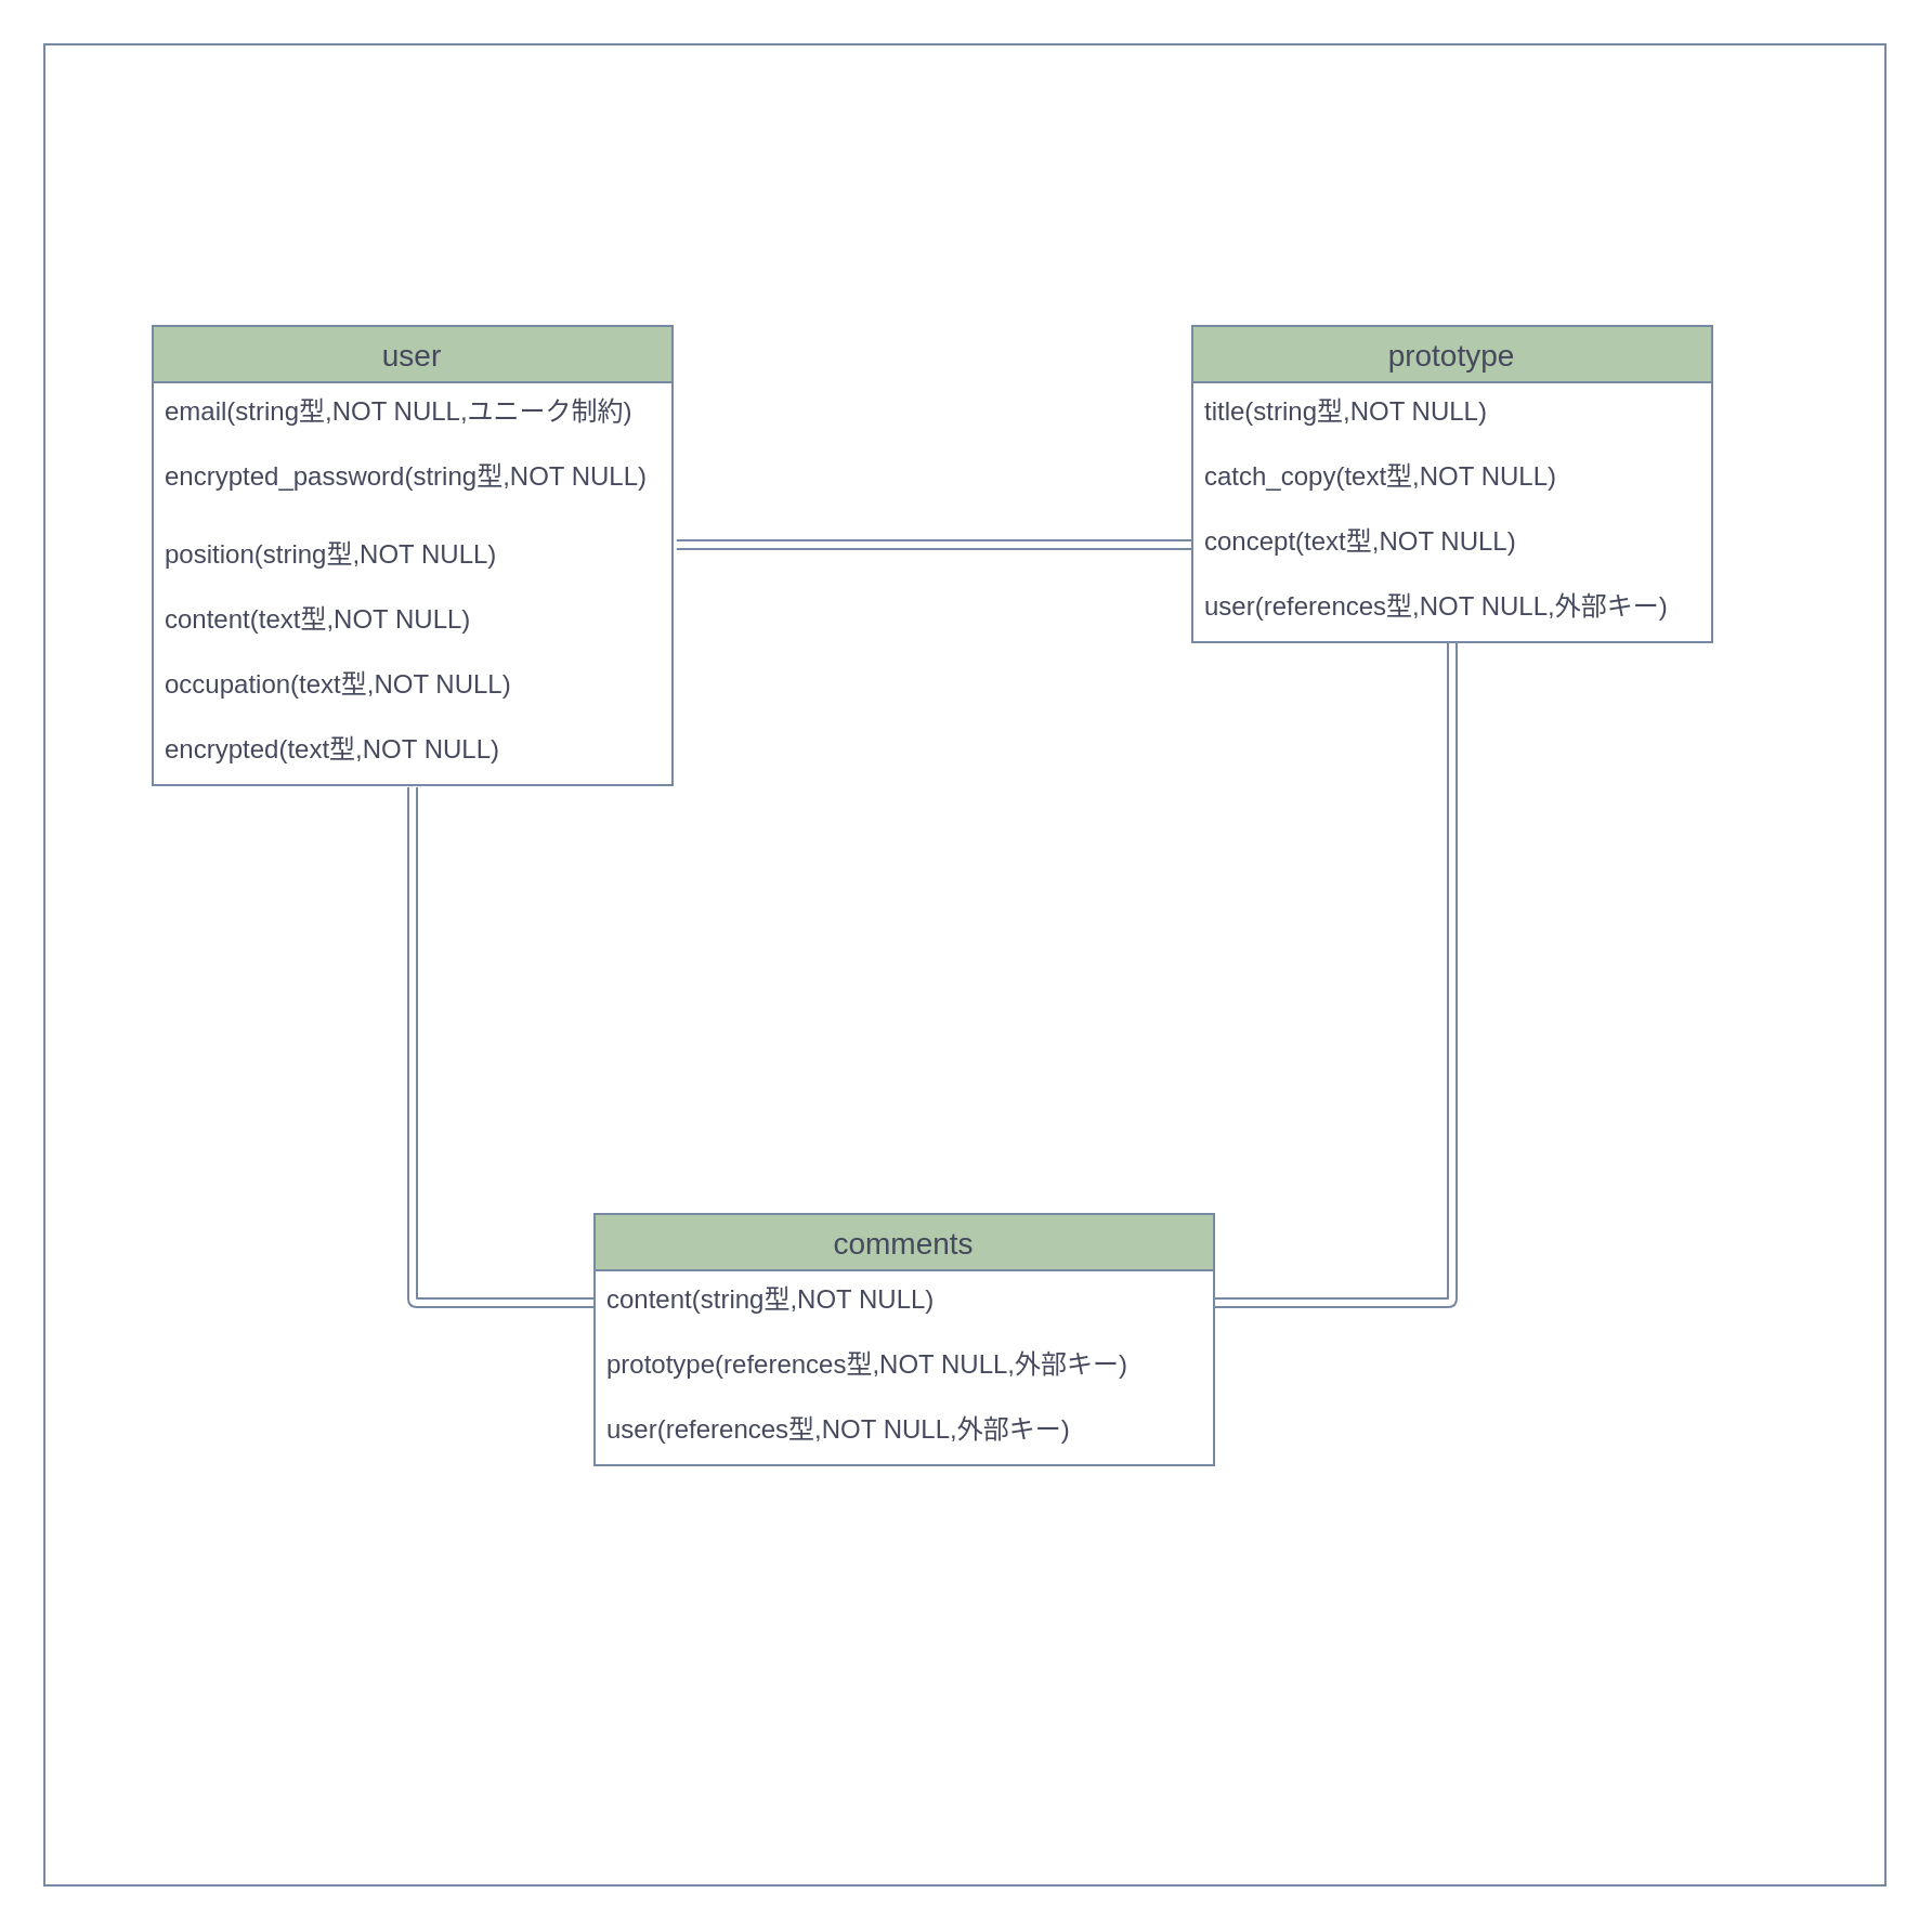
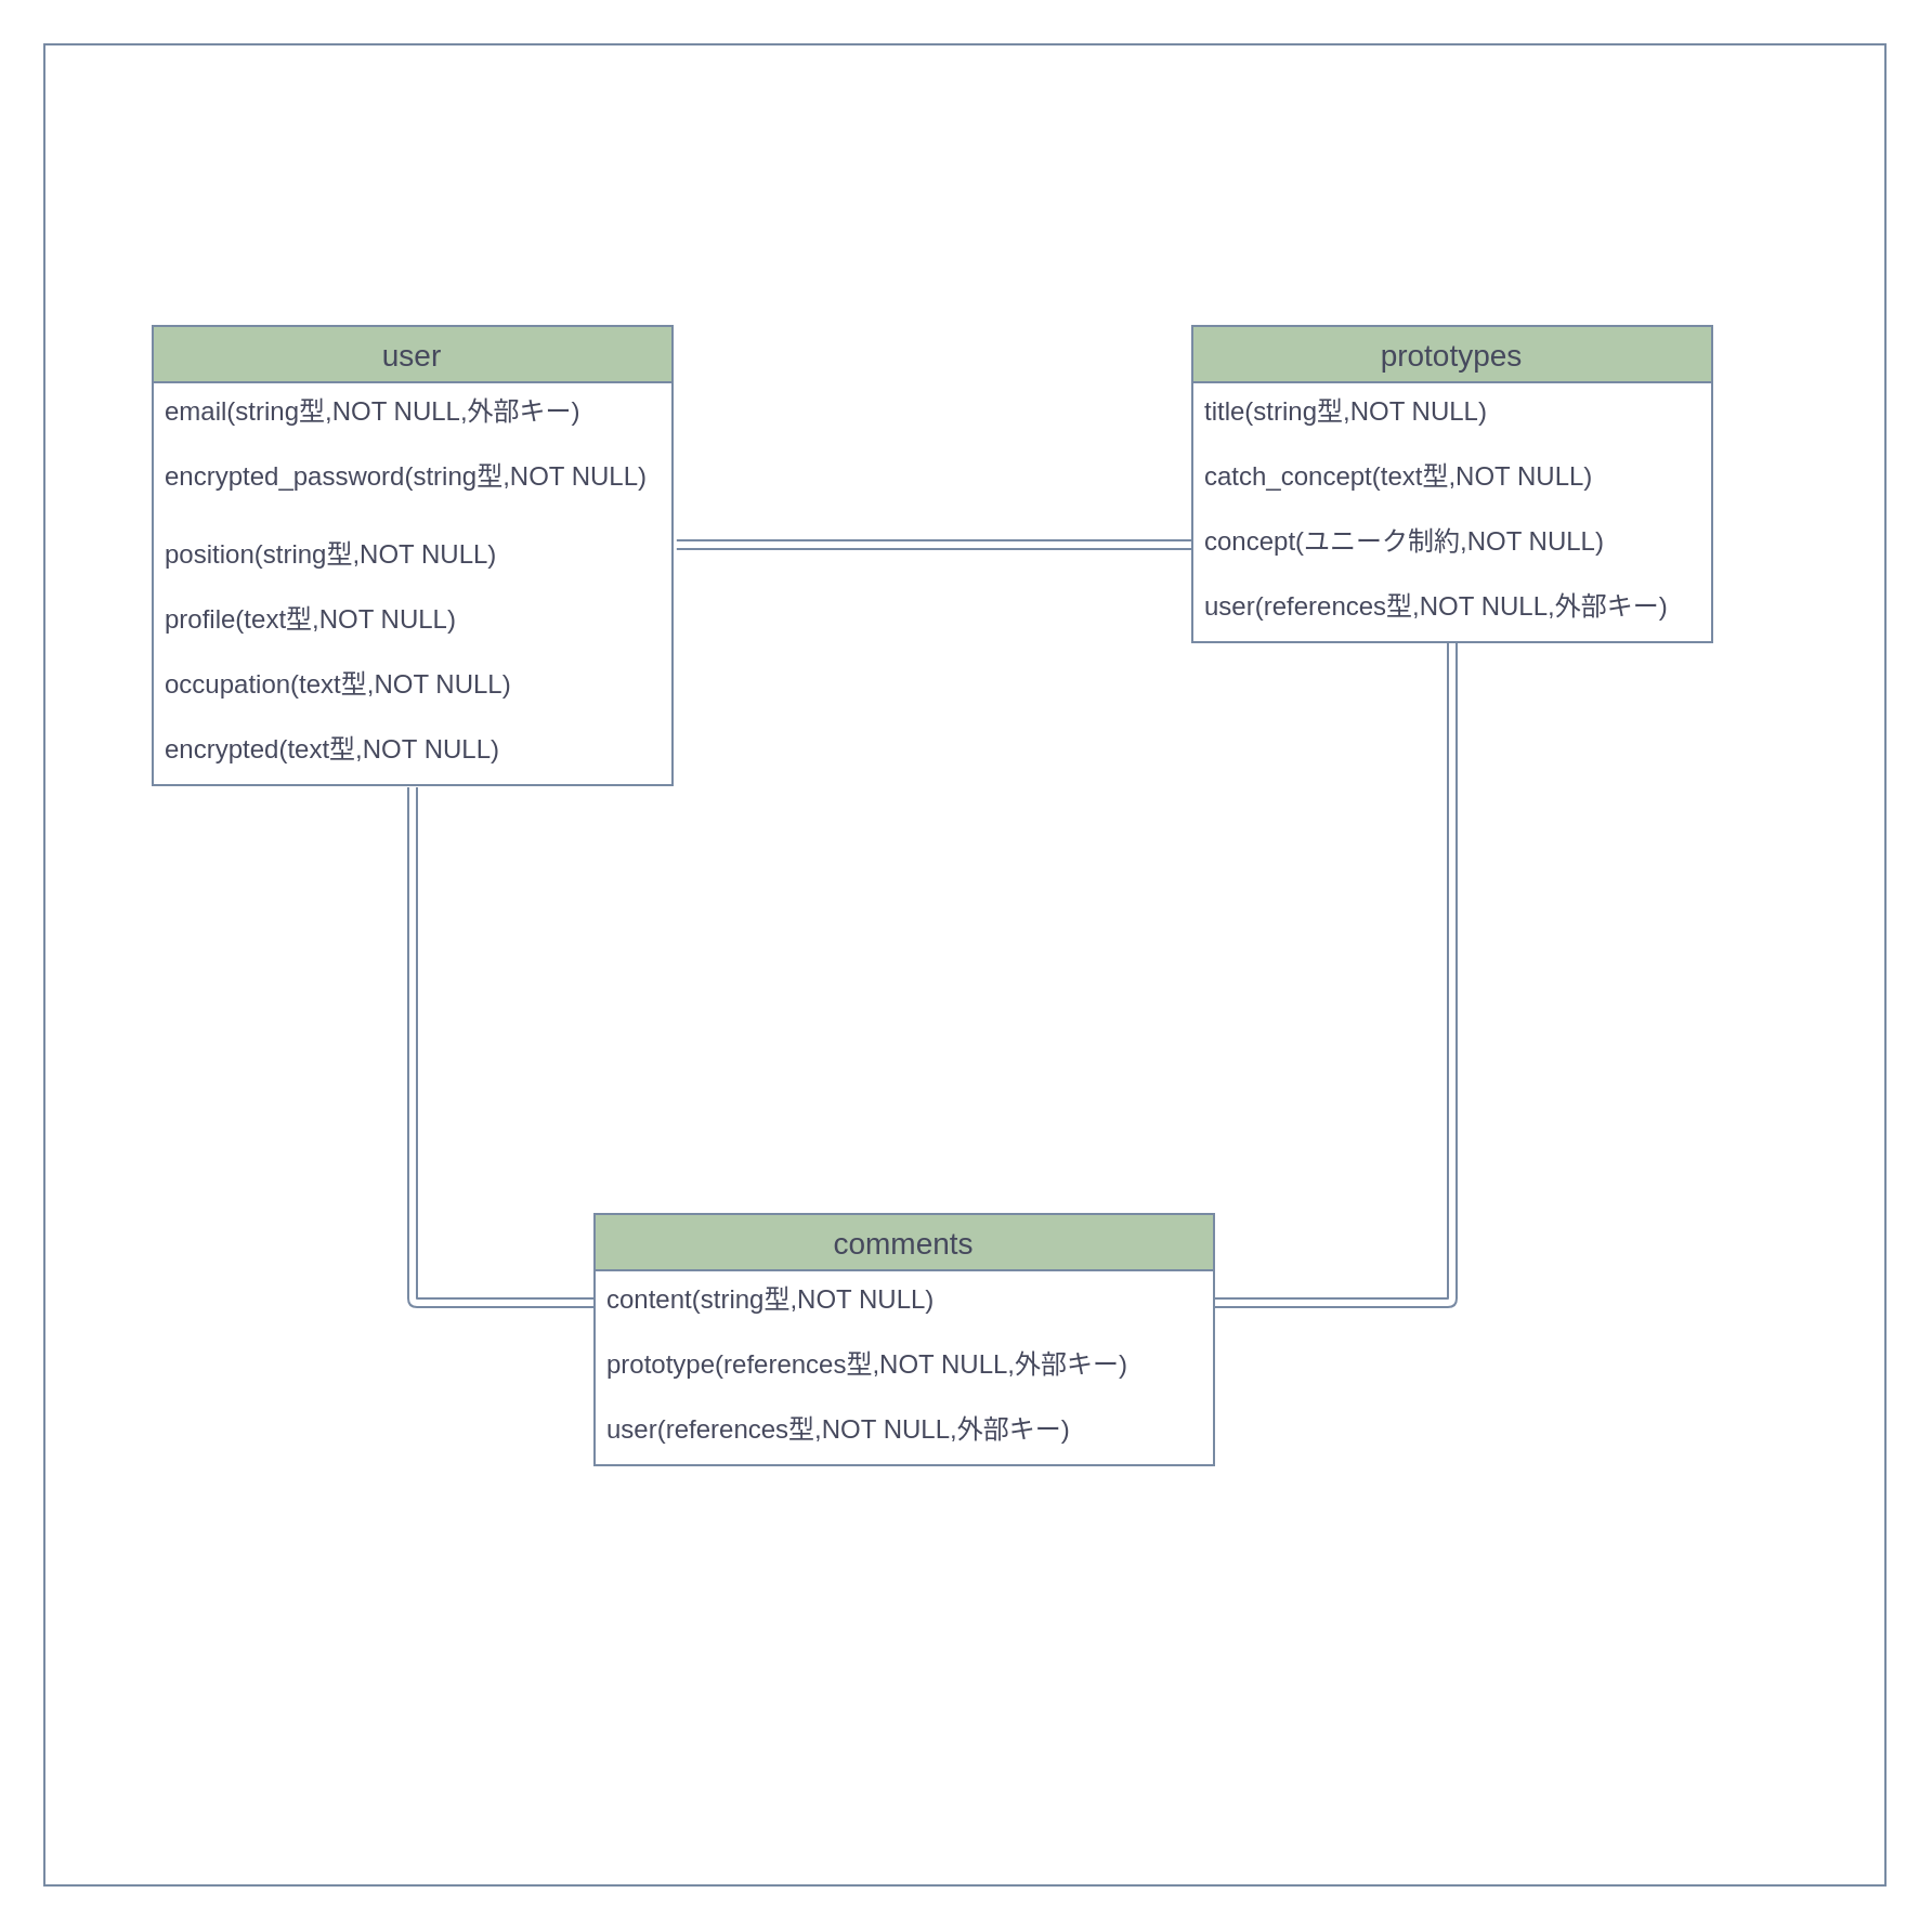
- <mxCell id="13" value="prototype" style="swimlane;fontStyle=0;childLayout=stackLayout;horizontal=1;startSize=26;horizontalStack=0;resizeParent=1;resizeParentMax=0;resizeLast=0;collapsible=1;marginBottom=0;align=center;fontSize=14;fillColor=#B2C9AB;strokeColor=#788AA3;fontColor=#46495D;" parent="1" vertex="1"><mxGeometry x="550" y="150" width="240" height="146" as="geometry" /></mxCell>
+ <mxCell id="13" value="prototypes" style="swimlane;fontStyle=0;childLayout=stackLayout;horizontal=1;startSize=26;horizontalStack=0;resizeParent=1;resizeParentMax=0;resizeLast=0;collapsible=1;marginBottom=0;align=center;fontSize=14;fillColor=#B2C9AB;strokeColor=#788AA3;fontColor=#46495D;" parent="1" vertex="1"><mxGeometry x="550" y="150" width="240" height="146" as="geometry" /></mxCell>
- <mxCell id="6" value="email(string型,NOT NULL,ユニーク制約)" style="text;strokeColor=none;fillColor=none;spacingLeft=4;spacingRight=4;overflow=hidden;rotatable=0;points=[[0,0.5],[1,0.5]];portConstraint=eastwest;fontSize=12;fontColor=#46495D;" parent="5" vertex="1"><mxGeometry y="26" width="240" height="30" as="geometry" /></mxCell>
+ <mxCell id="6" value="email(string型,NOT NULL,外部キー)" style="text;strokeColor=none;fillColor=none;spacingLeft=4;spacingRight=4;overflow=hidden;rotatable=0;points=[[0,0.5],[1,0.5]];portConstraint=eastwest;fontSize=12;fontColor=#46495D;" parent="5" vertex="1"><mxGeometry y="26" width="240" height="30" as="geometry" /></mxCell>
- <mxCell id="15" value="catch_copy(text型,NOT NULL)" style="text;strokeColor=none;fillColor=none;spacingLeft=4;spacingRight=4;overflow=hidden;rotatable=0;points=[[0,0.5],[1,0.5]];portConstraint=eastwest;fontSize=12;fontColor=#46495D;" parent="13" vertex="1"><mxGeometry y="56" width="240" height="30" as="geometry" /></mxCell>
+ <mxCell id="15" value="catch_concept(text型,NOT NULL)" style="text;strokeColor=none;fillColor=none;spacingLeft=4;spacingRight=4;overflow=hidden;rotatable=0;points=[[0,0.5],[1,0.5]];portConstraint=eastwest;fontSize=12;fontColor=#46495D;" parent="13" vertex="1"><mxGeometry y="56" width="240" height="30" as="geometry" /></mxCell>
- <mxCell id="16" value="concept(text型,NOT NULL)" style="text;strokeColor=none;fillColor=none;spacingLeft=4;spacingRight=4;overflow=hidden;rotatable=0;points=[[0,0.5],[1,0.5]];portConstraint=eastwest;fontSize=12;fontColor=#46495D;" parent="13" vertex="1"><mxGeometry y="86" width="240" height="30" as="geometry" /></mxCell>
+ <mxCell id="16" value="concept(ユニーク制約,NOT NULL)" style="text;strokeColor=none;fillColor=none;spacingLeft=4;spacingRight=4;overflow=hidden;rotatable=0;points=[[0,0.5],[1,0.5]];portConstraint=eastwest;fontSize=12;fontColor=#46495D;" parent="13" vertex="1"><mxGeometry y="86" width="240" height="30" as="geometry" /></mxCell>
- <mxCell id="9" value="content(text型,NOT NULL)" style="text;strokeColor=none;fillColor=none;spacingLeft=4;spacingRight=4;overflow=hidden;rotatable=0;points=[[0,0.5],[1,0.5]];portConstraint=eastwest;fontSize=12;fontColor=#46495D;" parent="5" vertex="1"><mxGeometry y="122" width="240" height="30" as="geometry" /></mxCell>
+ <mxCell id="9" value="profile(text型,NOT NULL)" style="text;strokeColor=none;fillColor=none;spacingLeft=4;spacingRight=4;overflow=hidden;rotatable=0;points=[[0,0.5],[1,0.5]];portConstraint=eastwest;fontSize=12;fontColor=#46495D;" parent="5" vertex="1"><mxGeometry y="122" width="240" height="30" as="geometry" /></mxCell>
